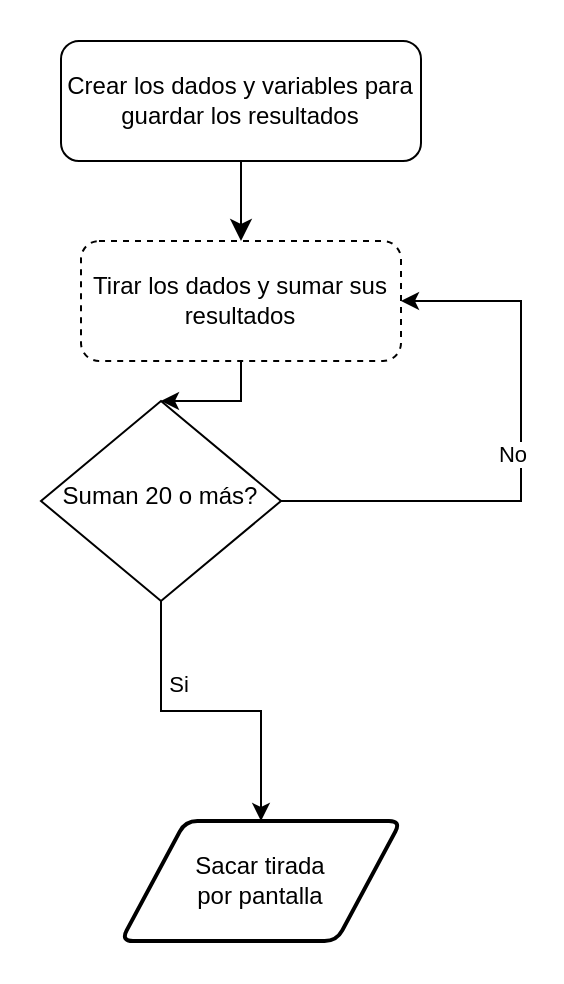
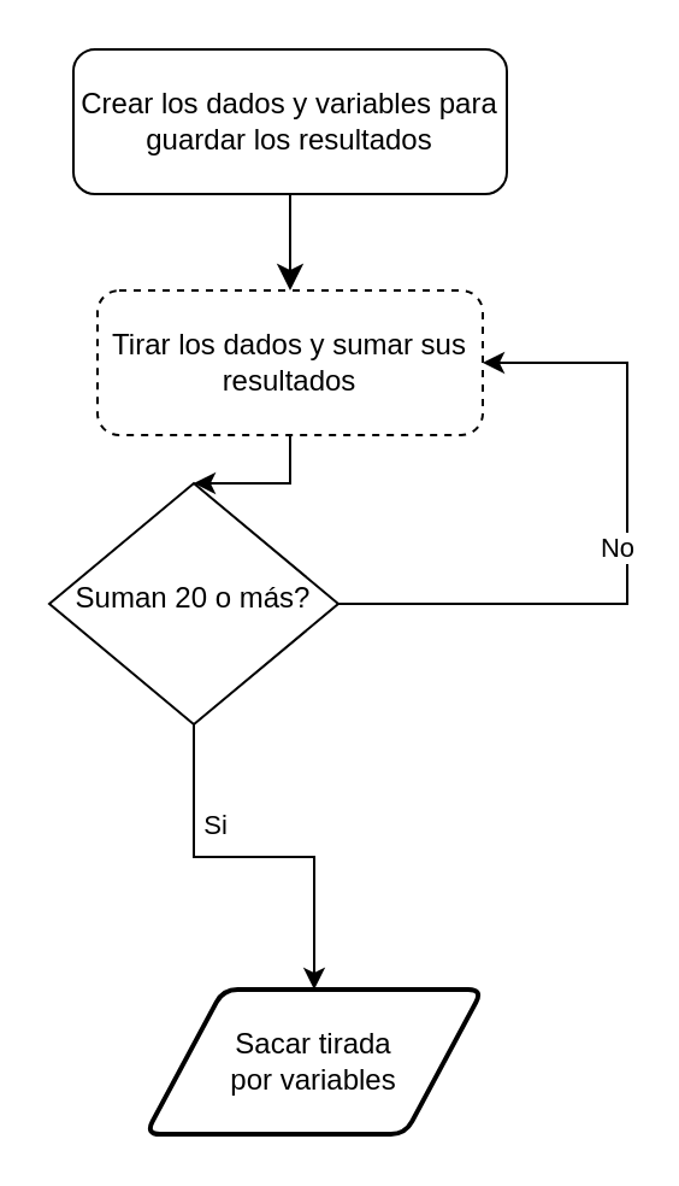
- <mxCell id="11" value="Sacar tirada &lt;br&gt;por pantalla" style="shape=parallelogram;html=1;strokeWidth=2;perimeter=parallelogramPerimeter;whiteSpace=wrap;rounded=1;arcSize=12;size=0.23;" vertex="1" parent="1"><mxGeometry x="60" y="410" width="140" height="60" as="geometry" /></mxCell>
+ <mxCell id="11" value="Sacar tirada &lt;br&gt;por variables" style="shape=parallelogram;html=1;strokeWidth=2;perimeter=parallelogramPerimeter;whiteSpace=wrap;rounded=1;arcSize=12;size=0.23;" vertex="1" parent="1"><mxGeometry x="60" y="410" width="140" height="60" as="geometry" /></mxCell>
